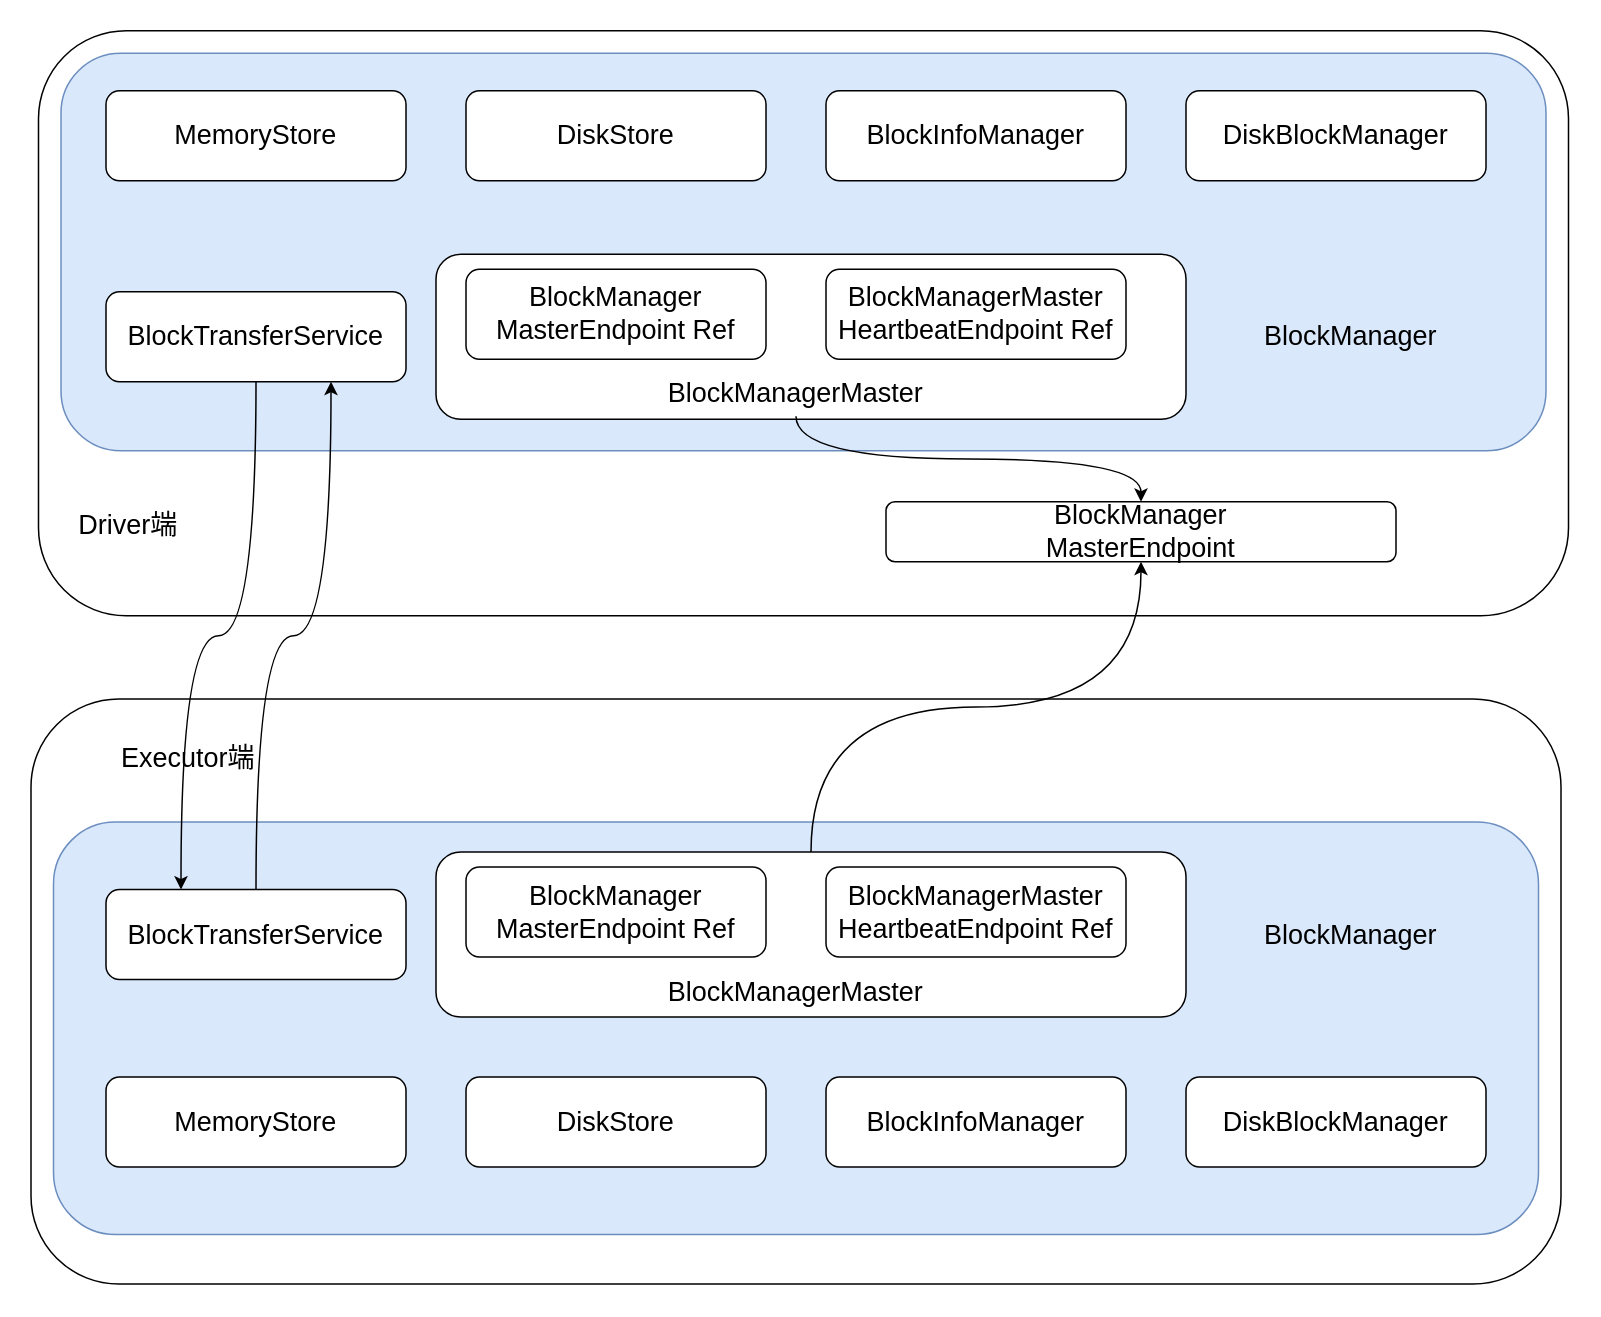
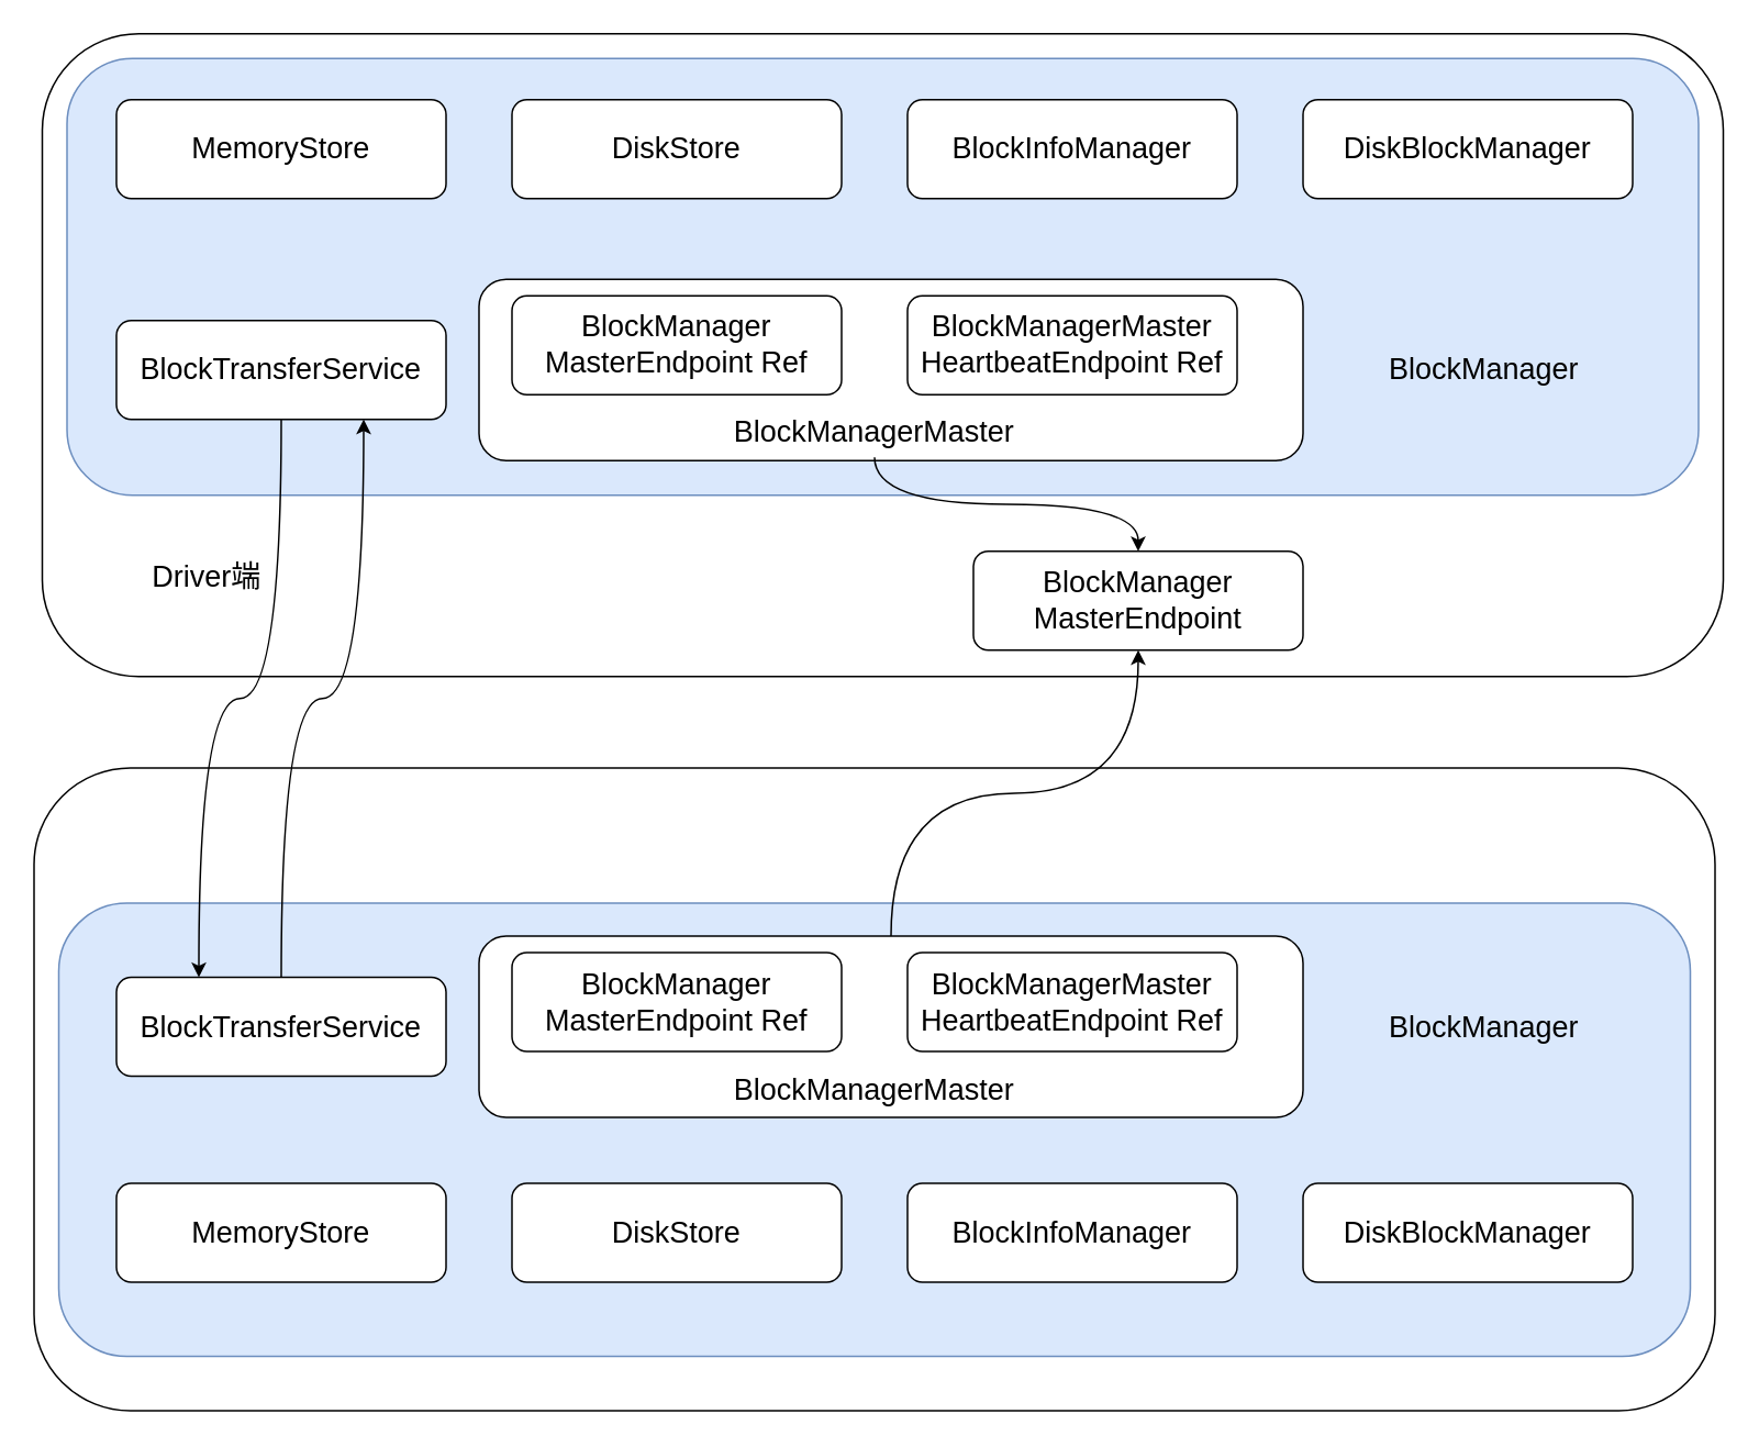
- <mxCell id="29" value="Driver端" style="text;html=1;strokeColor=none;fillColor=none;align=center;verticalAlign=middle;whiteSpace=wrap;rounded=0;fontSize=18;" vertex="1" parent="1"><mxGeometry x="30" y="335" width="110" height="30" as="geometry" /></mxCell>
+ <mxCell id="29" value="Driver端" style="text;html=1;strokeColor=none;fillColor=none;align=center;verticalAlign=middle;whiteSpace=wrap;rounded=0;fontSize=18;" vertex="1" parent="1"><mxGeometry x="70" y="335" width="110" height="30" as="geometry" /></mxCell>
- <mxCell id="8" value="&lt;div&gt;BlockManager&lt;/div&gt;&lt;div&gt;MasterEndpoint&lt;/div&gt;" style="rounded=1;whiteSpace=wrap;html=1;fontSize=18;" vertex="1" parent="1"><mxGeometry x="590" y="334" width="340" height="40" as="geometry" /></mxCell>
+ <mxCell id="8" value="&lt;div&gt;BlockManager&lt;/div&gt;&lt;div&gt;MasterEndpoint&lt;/div&gt;" style="rounded=1;whiteSpace=wrap;html=1;fontSize=18;" vertex="1" parent="1"><mxGeometry x="590" y="334" width="200" height="60" as="geometry" /></mxCell>
- <mxCell id="30" value="Executor端" style="text;html=1;strokeColor=none;fillColor=none;align=center;verticalAlign=middle;whiteSpace=wrap;rounded=0;fontSize=18;" vertex="1" parent="1"><mxGeometry x="70" y="490" width="110" height="30" as="geometry" /></mxCell>
